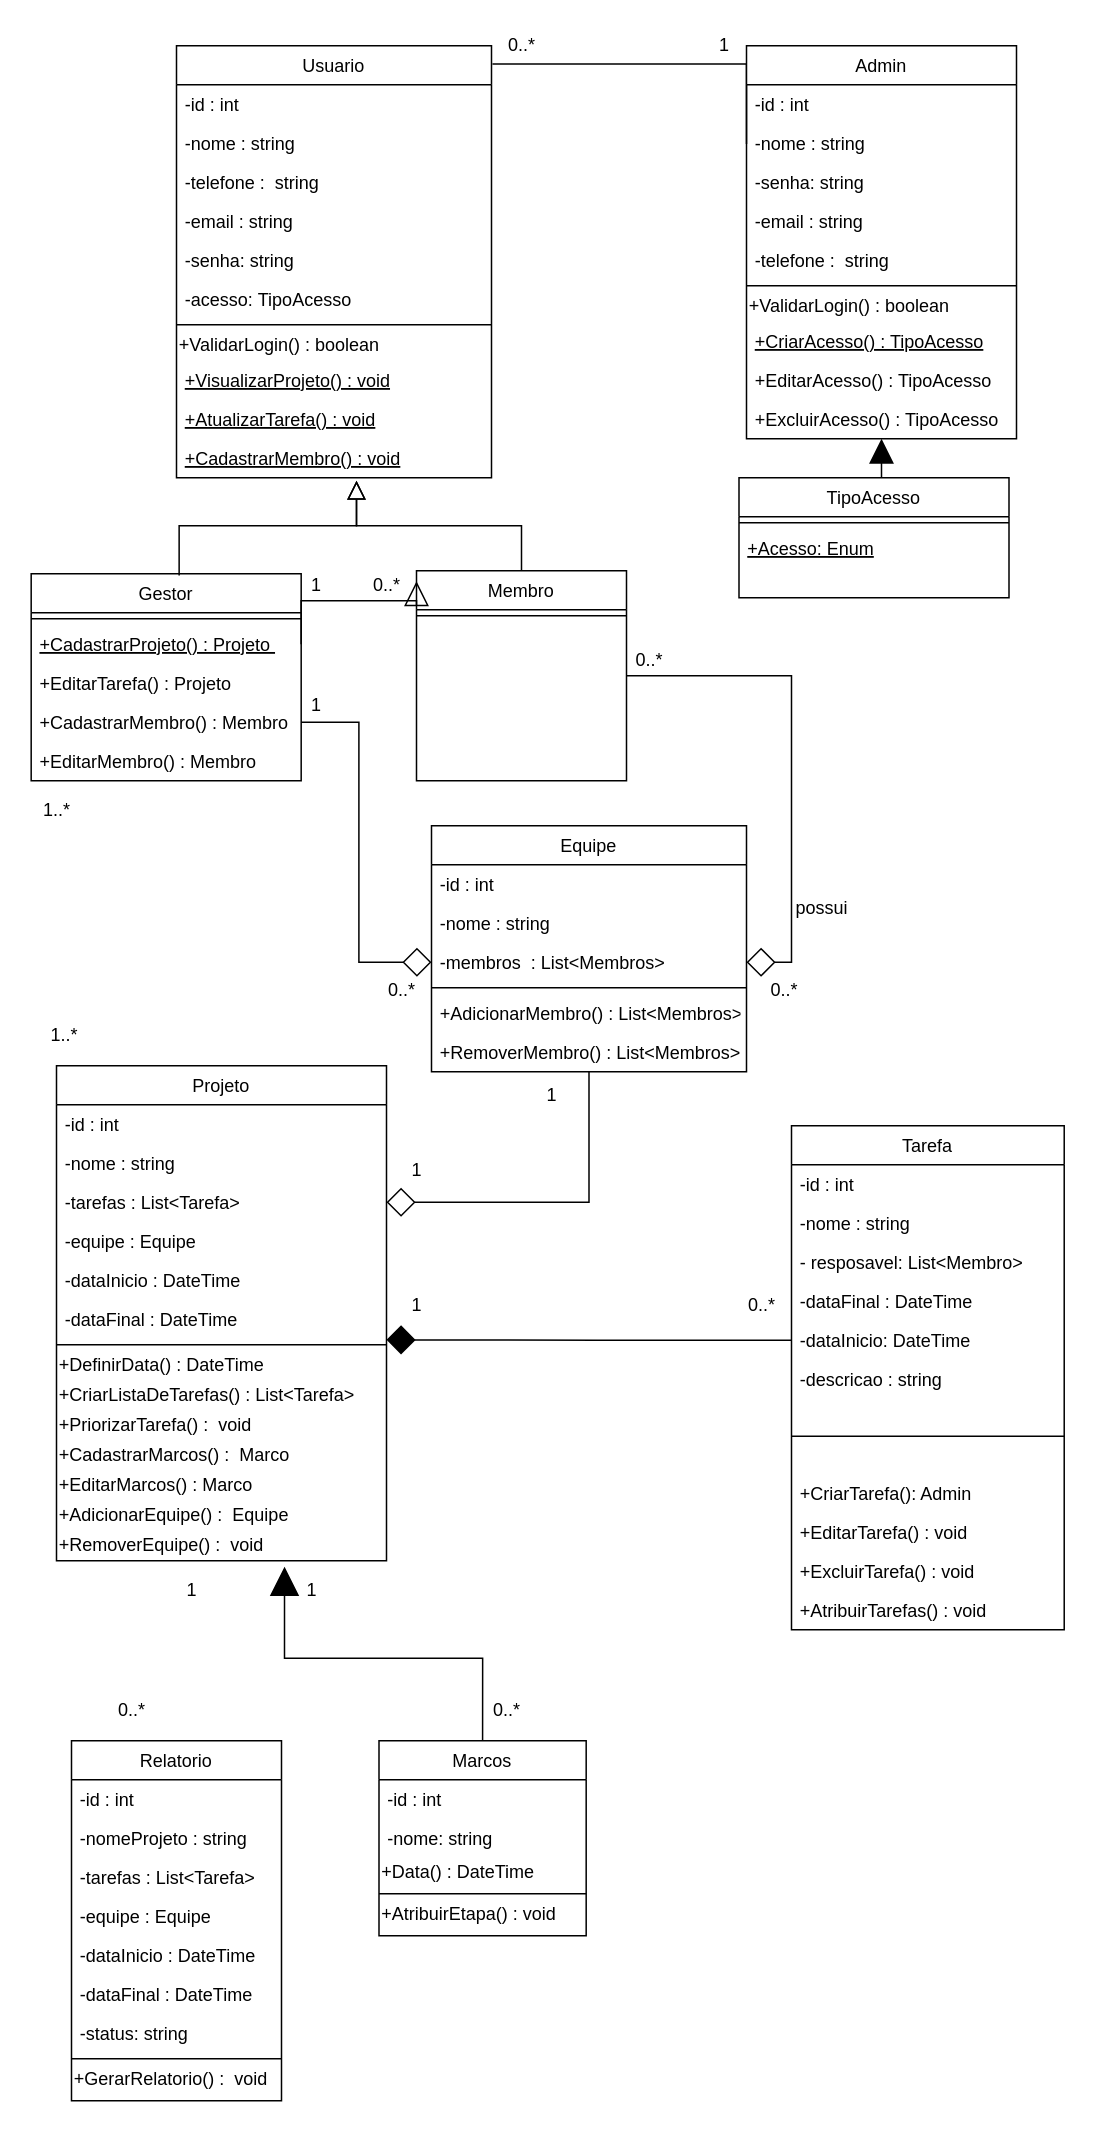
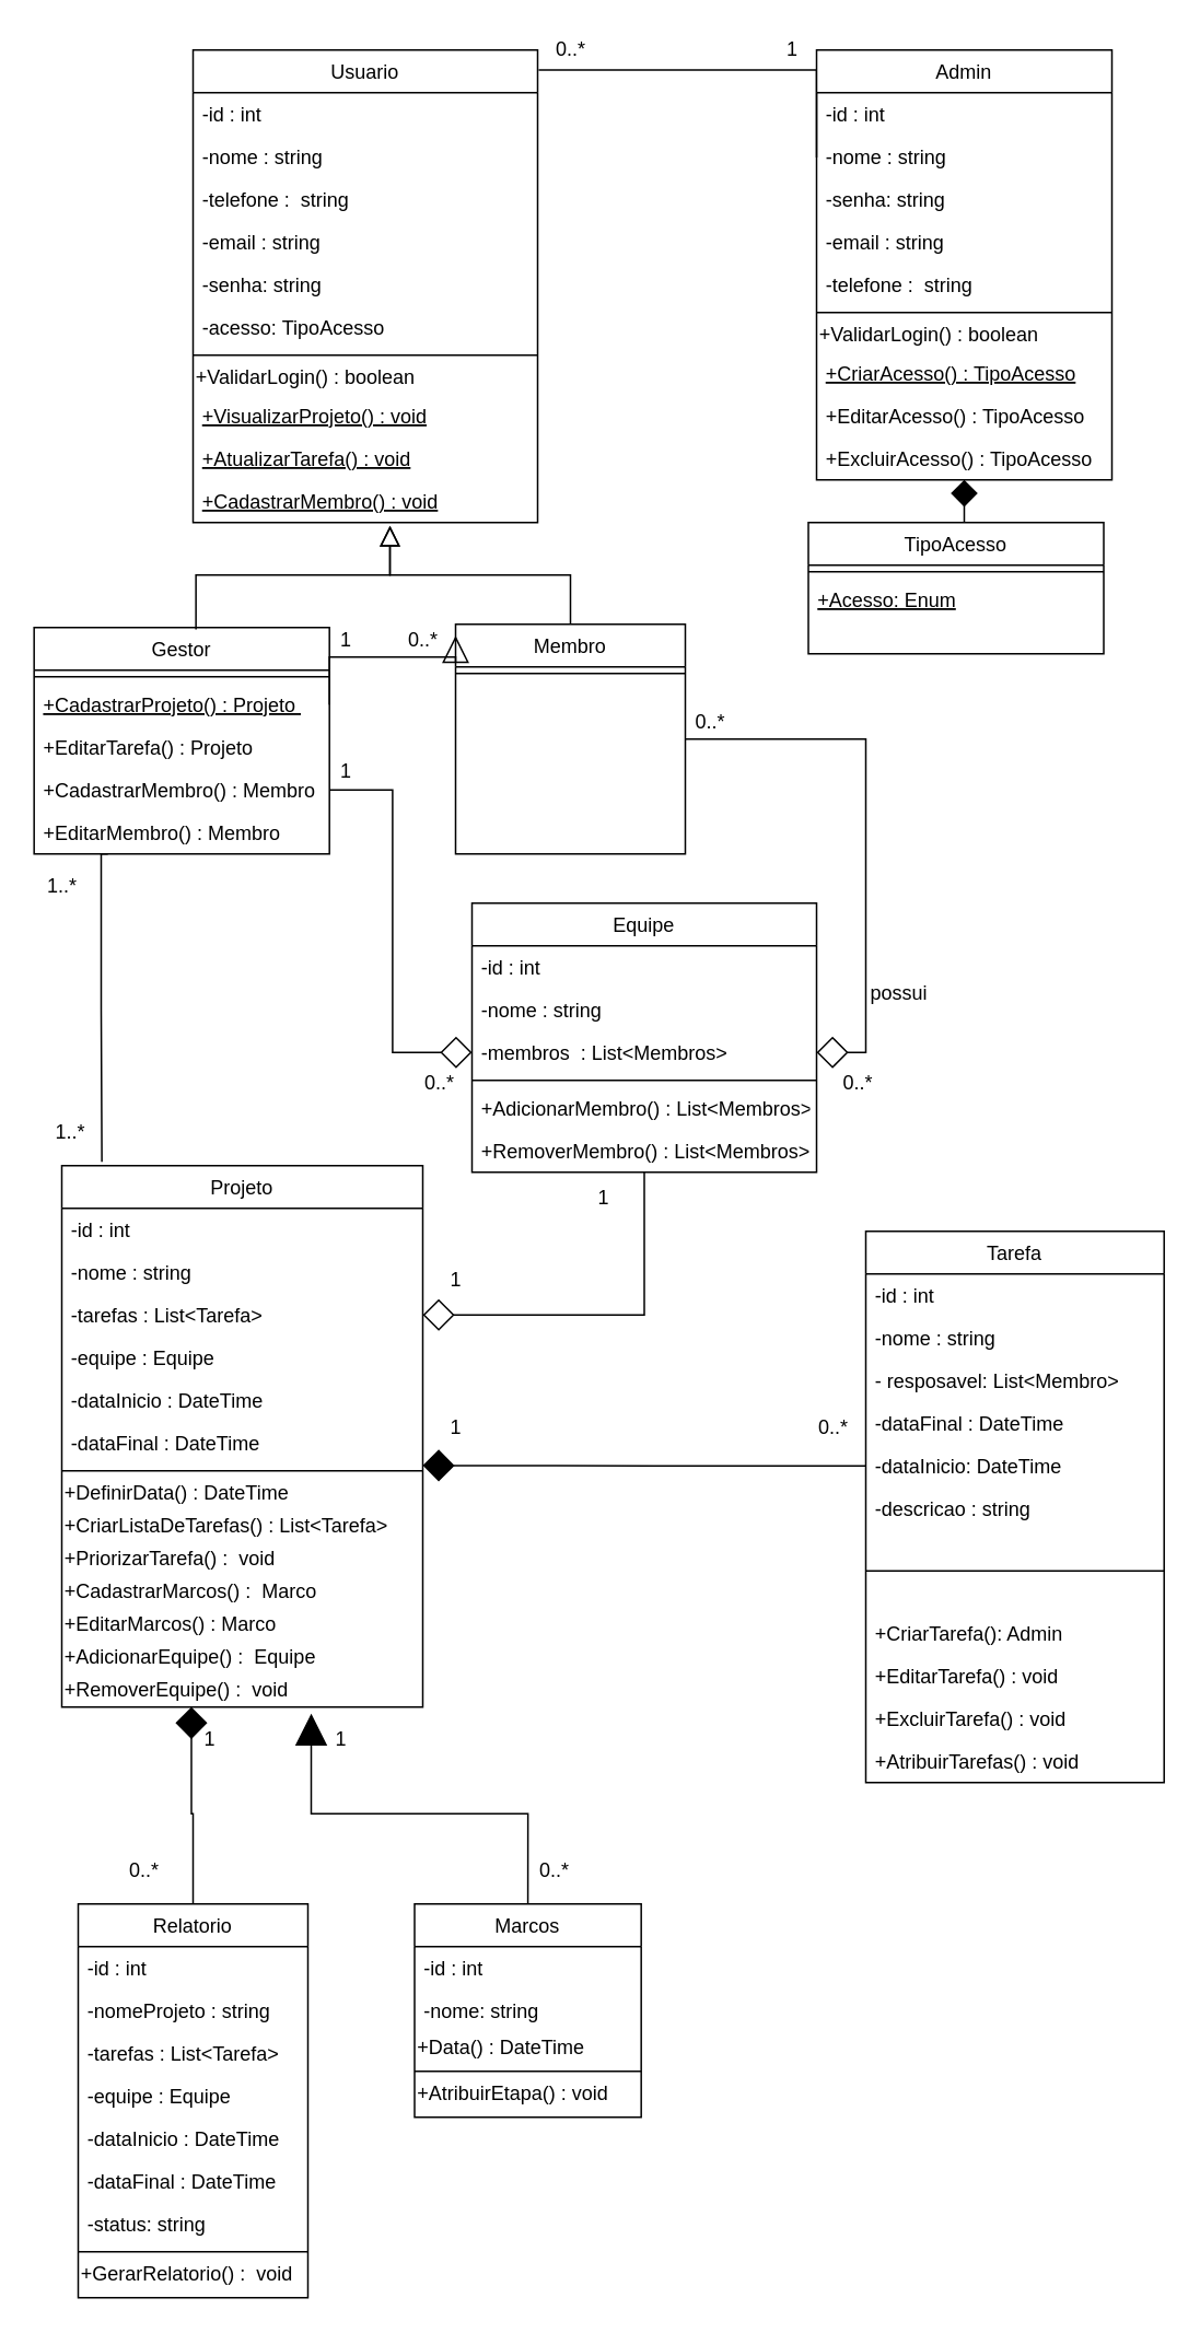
- <mxCell id="108" style="edgeStyle=orthogonalEdgeStyle;rounded=0;orthogonalLoop=1;jettySize=auto;html=1;exitX=0.5;exitY=0;exitDx=0;exitDy=0;entryX=0.5;entryY=1;entryDx=0;entryDy=0;endArrow=block;endFill=1;endSize=14;" edge="1" parent="1" source="109" target="97"><mxGeometry relative="1" as="geometry"><Array as="points"><mxPoint x="587" y="318" /></Array></mxGeometry></mxCell>
+ <mxCell id="108" style="edgeStyle=orthogonalEdgeStyle;rounded=0;orthogonalLoop=1;jettySize=auto;html=1;exitX=0.5;exitY=0;exitDx=0;exitDy=0;entryX=0.5;entryY=1;entryDx=0;entryDy=0;endArrow=diamond;endFill=1;endSize=14;" edge="1" parent="1" source="109" target="97"><mxGeometry relative="1" as="geometry"><Array as="points"><mxPoint x="587" y="318" /></Array></mxGeometry></mxCell>
+ <mxCell id="14" style="edgeStyle=orthogonalEdgeStyle;rounded=0;orthogonalLoop=1;jettySize=auto;html=1;exitX=0.25;exitY=1;exitDx=0;exitDy=0;entryX=0.111;entryY=-0.007;entryDx=0;entryDy=0;entryPerimeter=0;endArrow=none;endFill=0;endSize=17;" parent="1" source="15" target="26" edge="1"><mxGeometry relative="1" as="geometry"><Array as="points"><mxPoint x="61" y="520" /><mxPoint x="61" y="615" /></Array></mxGeometry></mxCell>
+ <mxCell id="62" style="edgeStyle=orthogonalEdgeStyle;rounded=0;orthogonalLoop=1;jettySize=auto;html=1;exitX=0.5;exitY=0;exitDx=0;exitDy=0;entryX=0.359;entryY=1;entryDx=0;entryDy=0;entryPerimeter=0;endArrow=diamond;endFill=1;endSize=17;" parent="1" source="63" target="41" edge="1"><mxGeometry relative="1" as="geometry" /></mxCell>
